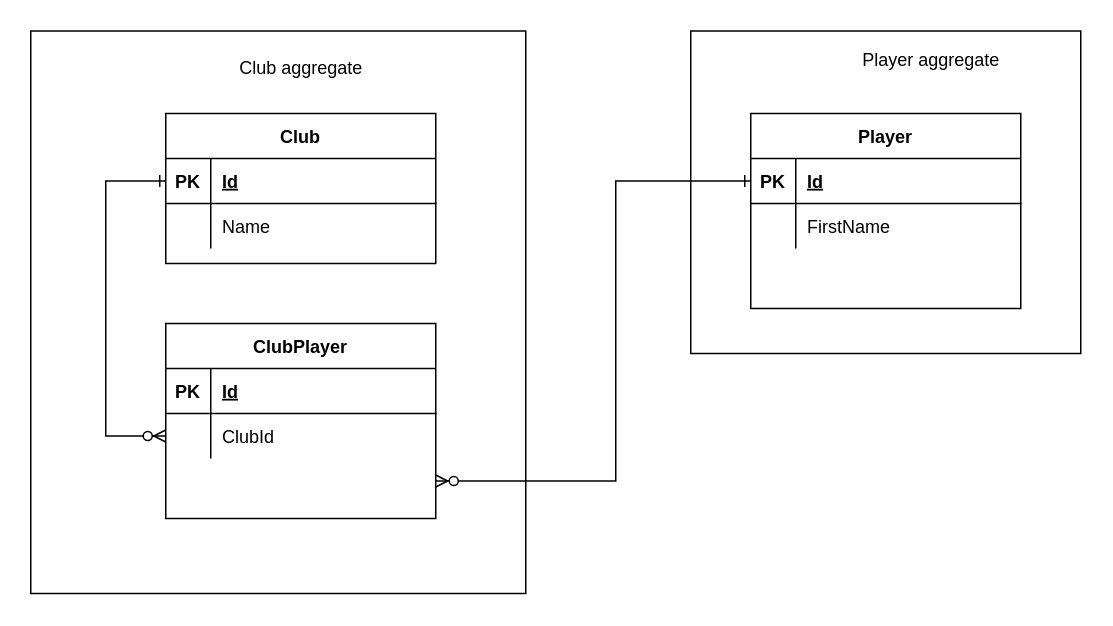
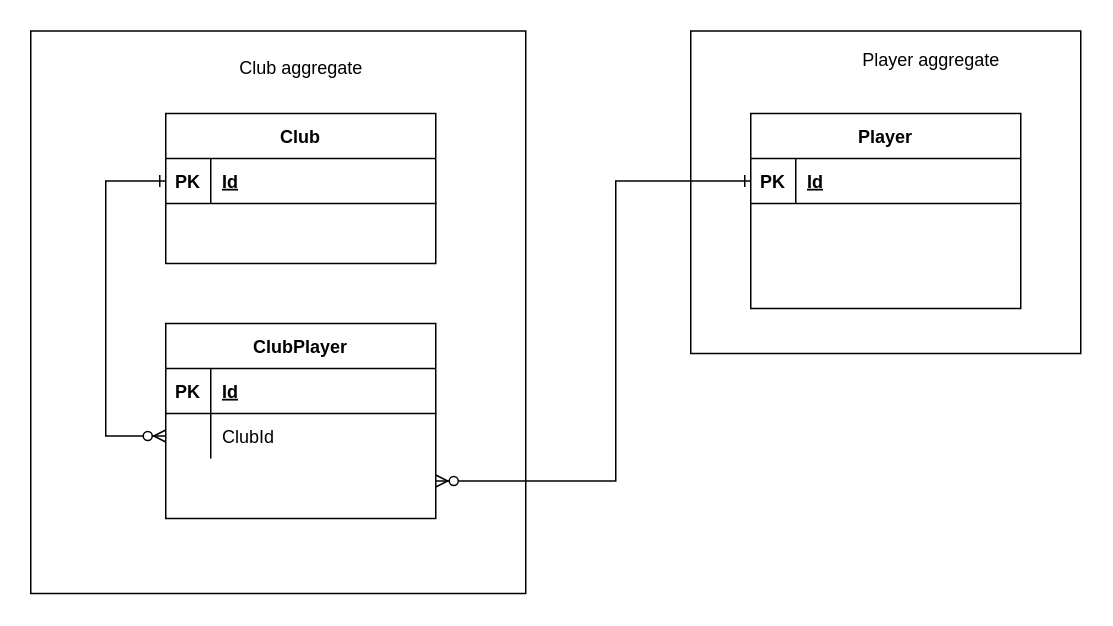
- <mxCell id="10" value="Name" style="shape=partialRectangle;connectable=0;fillColor=none;top=0;left=0;bottom=0;right=0;align=left;spacingLeft=6;overflow=hidden;" vertex="1" parent="8"><mxGeometry x="30" width="150" height="30" as="geometry" /></mxCell>
- <mxCell id="18" value="FirstName" style="shape=partialRectangle;connectable=0;fillColor=none;top=0;left=0;bottom=0;right=0;align=left;spacingLeft=6;overflow=hidden;" vertex="1" parent="16"><mxGeometry x="30" width="150" height="30" as="geometry" /></mxCell>
